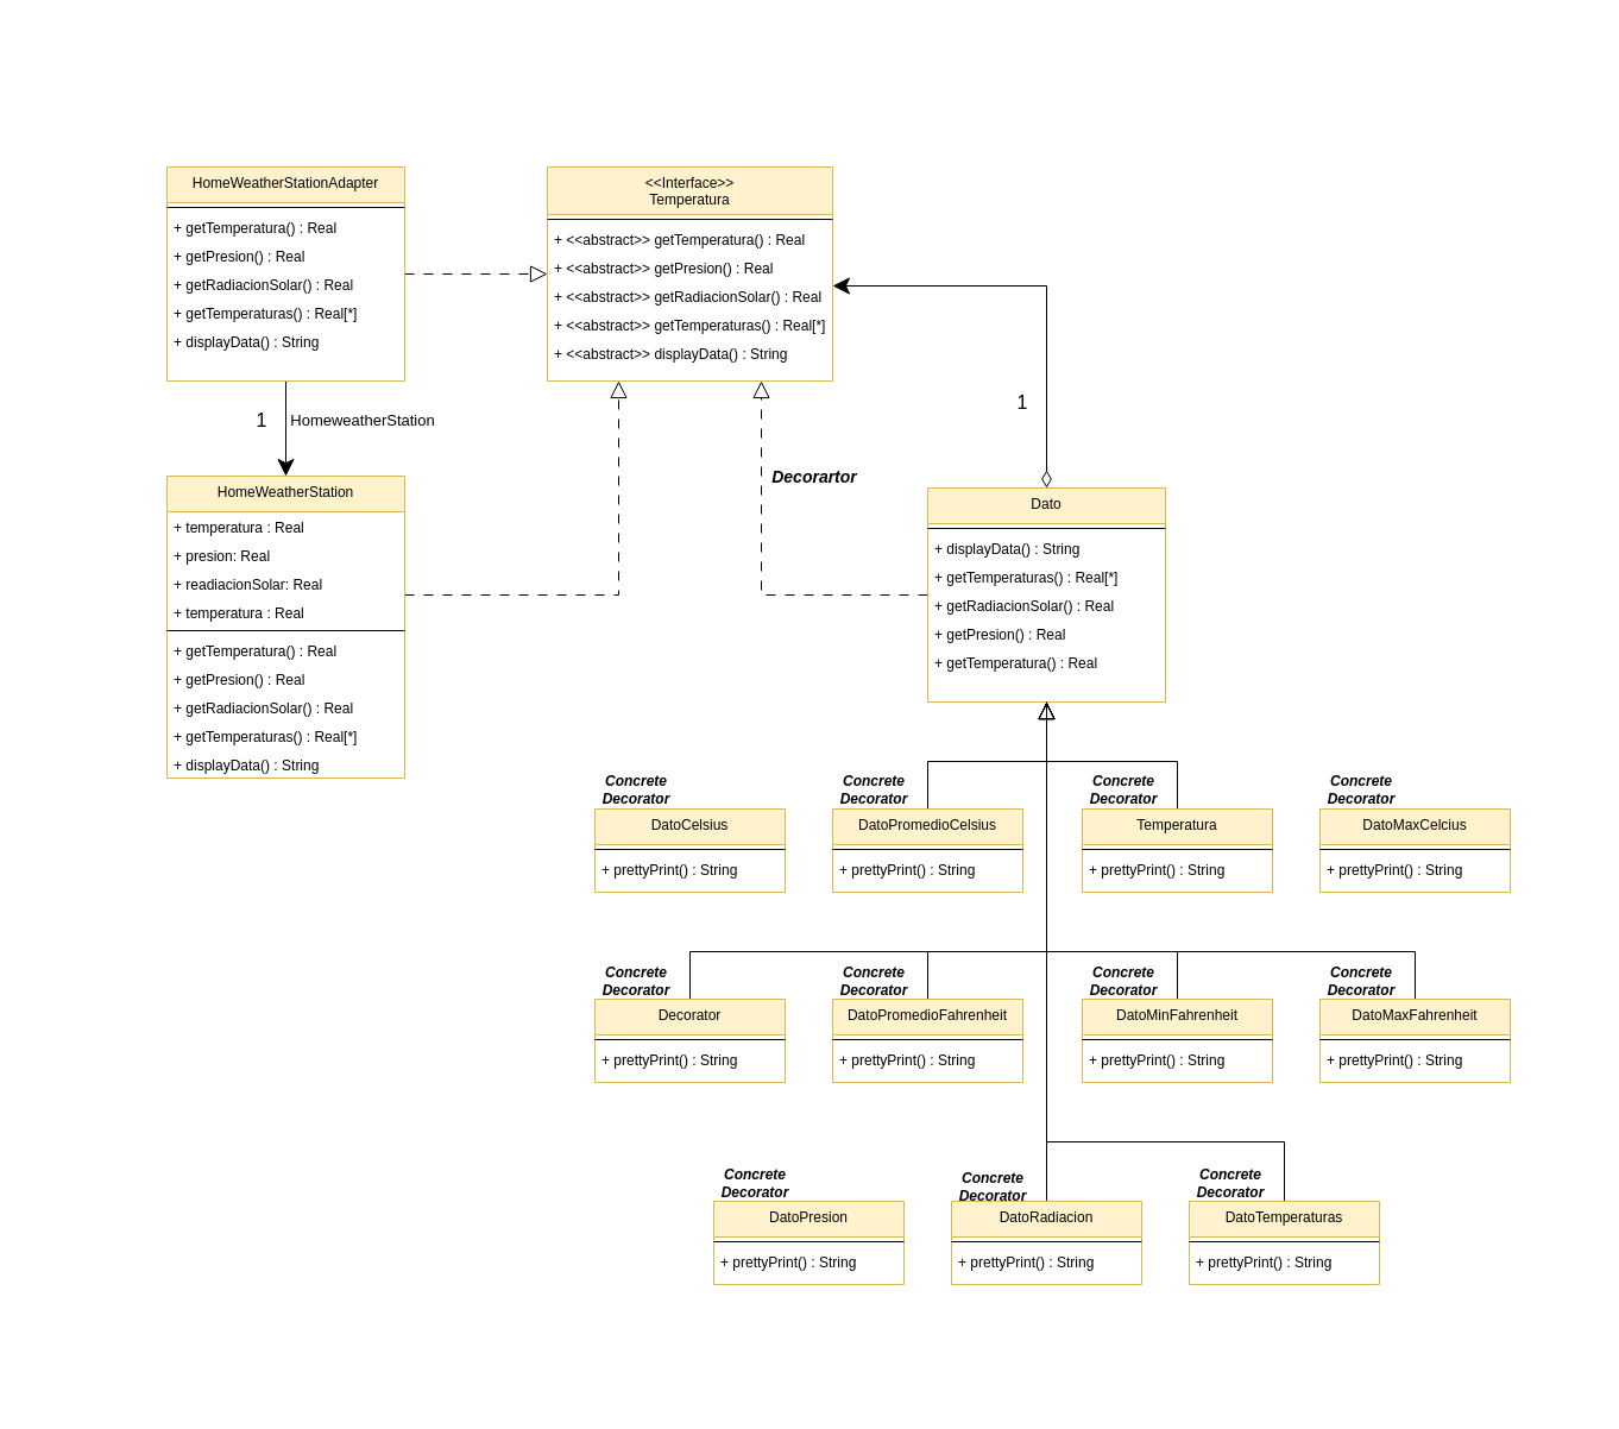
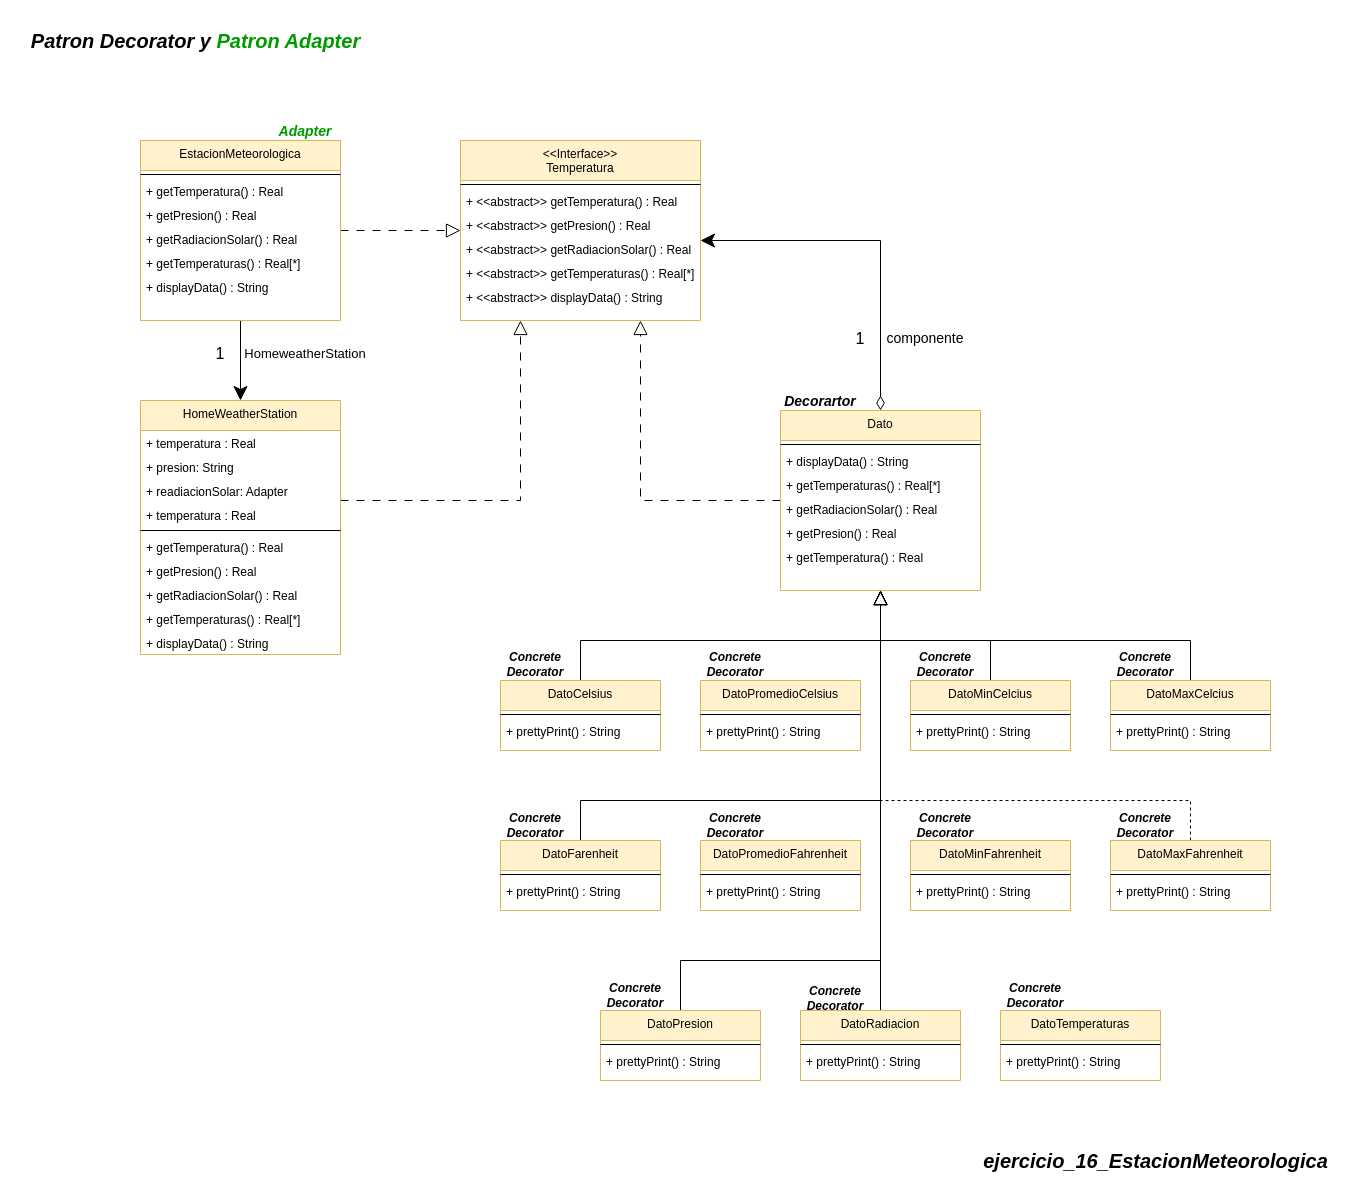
+ <mxCell id="3" value="&lt;b style=&quot;&quot;&gt;&lt;i&gt;&lt;font style=&quot;font-size: 20px;&quot;&gt;Patron Decorator y &lt;font color=&quot;#009900&quot;&gt;Patron Adapter&lt;/font&gt;&lt;/font&gt;&lt;/i&gt;&lt;/b&gt;" style="text;html=1;align=center;verticalAlign=middle;resizable=0;points=[];autosize=1;strokeColor=none;fillColor=none;" vertex="1" parent="1"><mxGeometry x="20" y="20" width="350" height="40" as="geometry" /></mxCell>
+ <mxCell id="97" value="&lt;font style=&quot;&quot; size=&quot;1&quot;&gt;&lt;b style=&quot;&quot;&gt;&lt;i style=&quot;font-size: 14px;&quot;&gt;Adapter&lt;/i&gt;&lt;/b&gt;&lt;/font&gt;" style="text;html=1;align=center;verticalAlign=middle;whiteSpace=wrap;rounded=0;fontSize=16;fontColor=#009900;" vertex="1" parent="1"><mxGeometry x="270" y="120" width="70" height="20" as="geometry" /></mxCell>
- <mxCell id="57" value="HomeWeatherStationAdapter" style="swimlane;fontStyle=0;align=center;verticalAlign=top;childLayout=stackLayout;horizontal=1;startSize=30;horizontalStack=0;resizeParent=1;resizeLast=0;collapsible=1;marginBottom=0;rounded=0;shadow=0;strokeWidth=1;fillColor=#fff2cc;strokeColor=#d6b656;" vertex="1" parent="1"><mxGeometry x="140" y="140" width="200" height="180" as="geometry"><mxRectangle x="110" y="-20" width="160" height="26" as="alternateBounds" /></mxGeometry></mxCell>
+ <mxCell id="57" value="EstacionMeteorologica" style="swimlane;fontStyle=0;align=center;verticalAlign=top;childLayout=stackLayout;horizontal=1;startSize=30;horizontalStack=0;resizeParent=1;resizeLast=0;collapsible=1;marginBottom=0;rounded=0;shadow=0;strokeWidth=1;fillColor=#fff2cc;strokeColor=#d6b656;" vertex="1" parent="1"><mxGeometry x="140" y="140" width="200" height="180" as="geometry"><mxRectangle x="110" y="-20" width="160" height="26" as="alternateBounds" /></mxGeometry></mxCell>
+ <mxCell id="98" value="componente" style="text;html=1;align=center;verticalAlign=middle;whiteSpace=wrap;rounded=0;fontSize=14;" vertex="1" parent="1"><mxGeometry x="880" y="330" width="90" height="15" as="geometry" /></mxCell>
- <mxCell id="13" value="&lt;font size=&quot;1&quot; style=&quot;&quot;&gt;&lt;b style=&quot;&quot;&gt;&lt;i style=&quot;font-size: 14px;&quot;&gt;Decorartor&lt;/i&gt;&lt;/b&gt;&lt;/font&gt;" style="text;html=1;align=center;verticalAlign=middle;whiteSpace=wrap;rounded=0;fontSize=16;" vertex="1" parent="1"><mxGeometry x="645" y="390" width="80" height="20" as="geometry" /></mxCell>
+ <mxCell id="13" value="&lt;font size=&quot;1&quot; style=&quot;&quot;&gt;&lt;b style=&quot;&quot;&gt;&lt;i style=&quot;font-size: 14px;&quot;&gt;Decorartor&lt;/i&gt;&lt;/b&gt;&lt;/font&gt;" style="text;html=1;align=center;verticalAlign=middle;whiteSpace=wrap;rounded=0;fontSize=16;" vertex="1" parent="1"><mxGeometry x="780" y="390" width="80" height="20" as="geometry" /></mxCell>
- <mxCell id="46" value="+ presion: Real" style="text;align=left;verticalAlign=top;spacingLeft=4;spacingRight=4;overflow=hidden;rotatable=0;points=[[0,0.5],[1,0.5]];portConstraint=eastwest;rounded=0;shadow=0;html=0;" vertex="1" parent="44"><mxGeometry y="54" width="200" height="24" as="geometry" /></mxCell>
+ <mxCell id="46" value="+ presion: String" style="text;align=left;verticalAlign=top;spacingLeft=4;spacingRight=4;overflow=hidden;rotatable=0;points=[[0,0.5],[1,0.5]];portConstraint=eastwest;rounded=0;shadow=0;html=0;" vertex="1" parent="44"><mxGeometry y="54" width="200" height="24" as="geometry" /></mxCell>
- <mxCell id="47" value="+ readiacionSolar: Real" style="text;align=left;verticalAlign=top;spacingLeft=4;spacingRight=4;overflow=hidden;rotatable=0;points=[[0,0.5],[1,0.5]];portConstraint=eastwest;rounded=0;shadow=0;html=0;" vertex="1" parent="44"><mxGeometry y="78" width="200" height="24" as="geometry" /></mxCell>
+ <mxCell id="47" value="+ readiacionSolar: Adapter" style="text;align=left;verticalAlign=top;spacingLeft=4;spacingRight=4;overflow=hidden;rotatable=0;points=[[0,0.5],[1,0.5]];portConstraint=eastwest;rounded=0;shadow=0;html=0;" vertex="1" parent="44"><mxGeometry y="78" width="200" height="24" as="geometry" /></mxCell>
- <mxCell id="35" style="edgeStyle=orthogonalEdgeStyle;rounded=0;orthogonalLoop=1;jettySize=auto;html=1;endArrow=none;endFill=0;endSize=12;startSize=12;" edge="1" parent="1" source="36" target="6"><mxGeometry relative="1" as="geometry" /></mxCell>
+ <mxCell id="35" style="edgeStyle=orthogonalEdgeStyle;rounded=0;orthogonalLoop=1;jettySize=auto;html=1;endArrow=block;endFill=0;endSize=12;startSize=12;" edge="1" parent="1" source="36" target="6"><mxGeometry relative="1" as="geometry" /></mxCell>
+ <mxCell id="14" style="edgeStyle=orthogonalEdgeStyle;rounded=0;orthogonalLoop=1;jettySize=auto;html=1;endSize=12;startSize=12;endArrow=block;endFill=0;" edge="1" parent="1" source="15" target="6"><mxGeometry relative="1" as="geometry"><Array as="points"><mxPoint x="580" y="640" /><mxPoint x="880" y="640" /></Array></mxGeometry></mxCell>
+ <mxCell id="71" style="edgeStyle=orthogonalEdgeStyle;rounded=0;orthogonalLoop=1;jettySize=auto;html=1;endSize=12;startSize=12;endArrow=block;endFill=0;" edge="1" parent="1" source="72" target="6"><mxGeometry relative="1" as="geometry"><Array as="points"><mxPoint x="1190" y="640" /><mxPoint x="880" y="640" /></Array></mxGeometry></mxCell>
- <mxCell id="27" style="edgeStyle=orthogonalEdgeStyle;rounded=0;orthogonalLoop=1;jettySize=auto;html=1;endSize=12;startSize=12;endArrow=block;endFill=0;" edge="1" parent="1" source="28" target="6"><mxGeometry relative="1" as="geometry"><Array as="points"><mxPoint x="780" y="640" /><mxPoint x="880" y="640" /></Array></mxGeometry></mxCell>
- <mxCell id="76" value="Temperatura" style="swimlane;fontStyle=0;align=center;verticalAlign=top;childLayout=stackLayout;horizontal=1;startSize=30;horizontalStack=0;resizeParent=1;resizeLast=0;collapsible=1;marginBottom=0;rounded=0;shadow=0;strokeWidth=1;fillColor=#fff2cc;strokeColor=#d6b656;" vertex="1" parent="1"><mxGeometry x="910" y="680" width="160" height="70" as="geometry"><mxRectangle x="110" y="-20" width="160" height="26" as="alternateBounds" /></mxGeometry></mxCell>
+ <mxCell id="76" value="DatoMinCelcius" style="swimlane;fontStyle=0;align=center;verticalAlign=top;childLayout=stackLayout;horizontal=1;startSize=30;horizontalStack=0;resizeParent=1;resizeLast=0;collapsible=1;marginBottom=0;rounded=0;shadow=0;strokeWidth=1;fillColor=#fff2cc;strokeColor=#d6b656;" vertex="1" parent="1"><mxGeometry x="910" y="680" width="160" height="70" as="geometry"><mxRectangle x="110" y="-20" width="160" height="26" as="alternateBounds" /></mxGeometry></mxCell>
- <mxCell id="79" style="edgeStyle=orthogonalEdgeStyle;rounded=0;orthogonalLoop=1;jettySize=auto;html=1;endSize=12;startSize=12;endArrow=block;endFill=0;" edge="1" parent="1" source="80" target="6"><mxGeometry relative="1" as="geometry"><Array as="points"><mxPoint x="1190" y="800" /><mxPoint x="880" y="800" /></Array></mxGeometry></mxCell>
+ <mxCell id="79" style="edgeStyle=orthogonalEdgeStyle;rounded=0;orthogonalLoop=1;jettySize=auto;html=1;endSize=12;startSize=12;endArrow=block;endFill=0;dashed=1;" edge="1" parent="1" source="80" target="6"><mxGeometry relative="1" as="geometry"><Array as="points"><mxPoint x="1190" y="800" /><mxPoint x="880" y="800" /></Array></mxGeometry></mxCell>
- <mxCell id="31" style="edgeStyle=orthogonalEdgeStyle;rounded=0;orthogonalLoop=1;jettySize=auto;html=1;endSize=12;startSize=12;endArrow=block;endFill=0;" edge="1" parent="1" source="32" target="6"><mxGeometry relative="1" as="geometry"><Array as="points"><mxPoint x="780" y="800" /><mxPoint x="880" y="800" /></Array></mxGeometry></mxCell>
- <mxCell id="83" style="edgeStyle=orthogonalEdgeStyle;rounded=0;orthogonalLoop=1;jettySize=auto;html=1;endSize=12;startSize=12;endArrow=block;endFill=0;" edge="1" parent="1" source="84" target="6"><mxGeometry relative="1" as="geometry"><Array as="points"><mxPoint x="990" y="800" /><mxPoint x="880" y="800" /></Array></mxGeometry></mxCell>
- <mxCell id="20" value="Decorator" style="swimlane;fontStyle=0;align=center;verticalAlign=top;childLayout=stackLayout;horizontal=1;startSize=30;horizontalStack=0;resizeParent=1;resizeLast=0;collapsible=1;marginBottom=0;rounded=0;shadow=0;strokeWidth=1;fillColor=#fff2cc;strokeColor=#d6b656;" vertex="1" parent="1"><mxGeometry x="500" y="840" width="160" height="70" as="geometry"><mxRectangle x="110" y="-20" width="160" height="26" as="alternateBounds" /></mxGeometry></mxCell>
+ <mxCell id="20" value="DatoFarenheit" style="swimlane;fontStyle=0;align=center;verticalAlign=top;childLayout=stackLayout;horizontal=1;startSize=30;horizontalStack=0;resizeParent=1;resizeLast=0;collapsible=1;marginBottom=0;rounded=0;shadow=0;strokeWidth=1;fillColor=#fff2cc;strokeColor=#d6b656;" vertex="1" parent="1"><mxGeometry x="500" y="840" width="160" height="70" as="geometry"><mxRectangle x="110" y="-20" width="160" height="26" as="alternateBounds" /></mxGeometry></mxCell>
+ <mxCell id="23" style="edgeStyle=orthogonalEdgeStyle;rounded=0;orthogonalLoop=1;jettySize=auto;html=1;endSize=12;startSize=12;endArrow=block;endFill=0;" edge="1" parent="1" source="24" target="6"><mxGeometry relative="1" as="geometry"><Array as="points"><mxPoint x="680" y="960" /><mxPoint x="880" y="960" /></Array></mxGeometry></mxCell>
- <mxCell id="39" style="edgeStyle=orthogonalEdgeStyle;rounded=0;orthogonalLoop=1;jettySize=auto;html=1;endSize=12;startSize=12;endArrow=block;endFill=0;" edge="1" parent="1" source="40" target="6"><mxGeometry relative="1" as="geometry"><Array as="points"><mxPoint x="1080" y="960" /><mxPoint x="880" y="960" /></Array></mxGeometry></mxCell>
+ <mxCell id="2" value="&lt;span style=&quot;font-size: 20px;&quot;&gt;&lt;b&gt;&lt;i&gt;ejercicio_16_EstacionMeteorologica&lt;/i&gt;&lt;/b&gt;&lt;/span&gt;" style="text;html=1;align=center;verticalAlign=middle;resizable=0;points=[];autosize=1;strokeColor=none;fillColor=none;" vertex="1" parent="1"><mxGeometry x="970" y="1140" width="370" height="40" as="geometry" /></mxCell>
